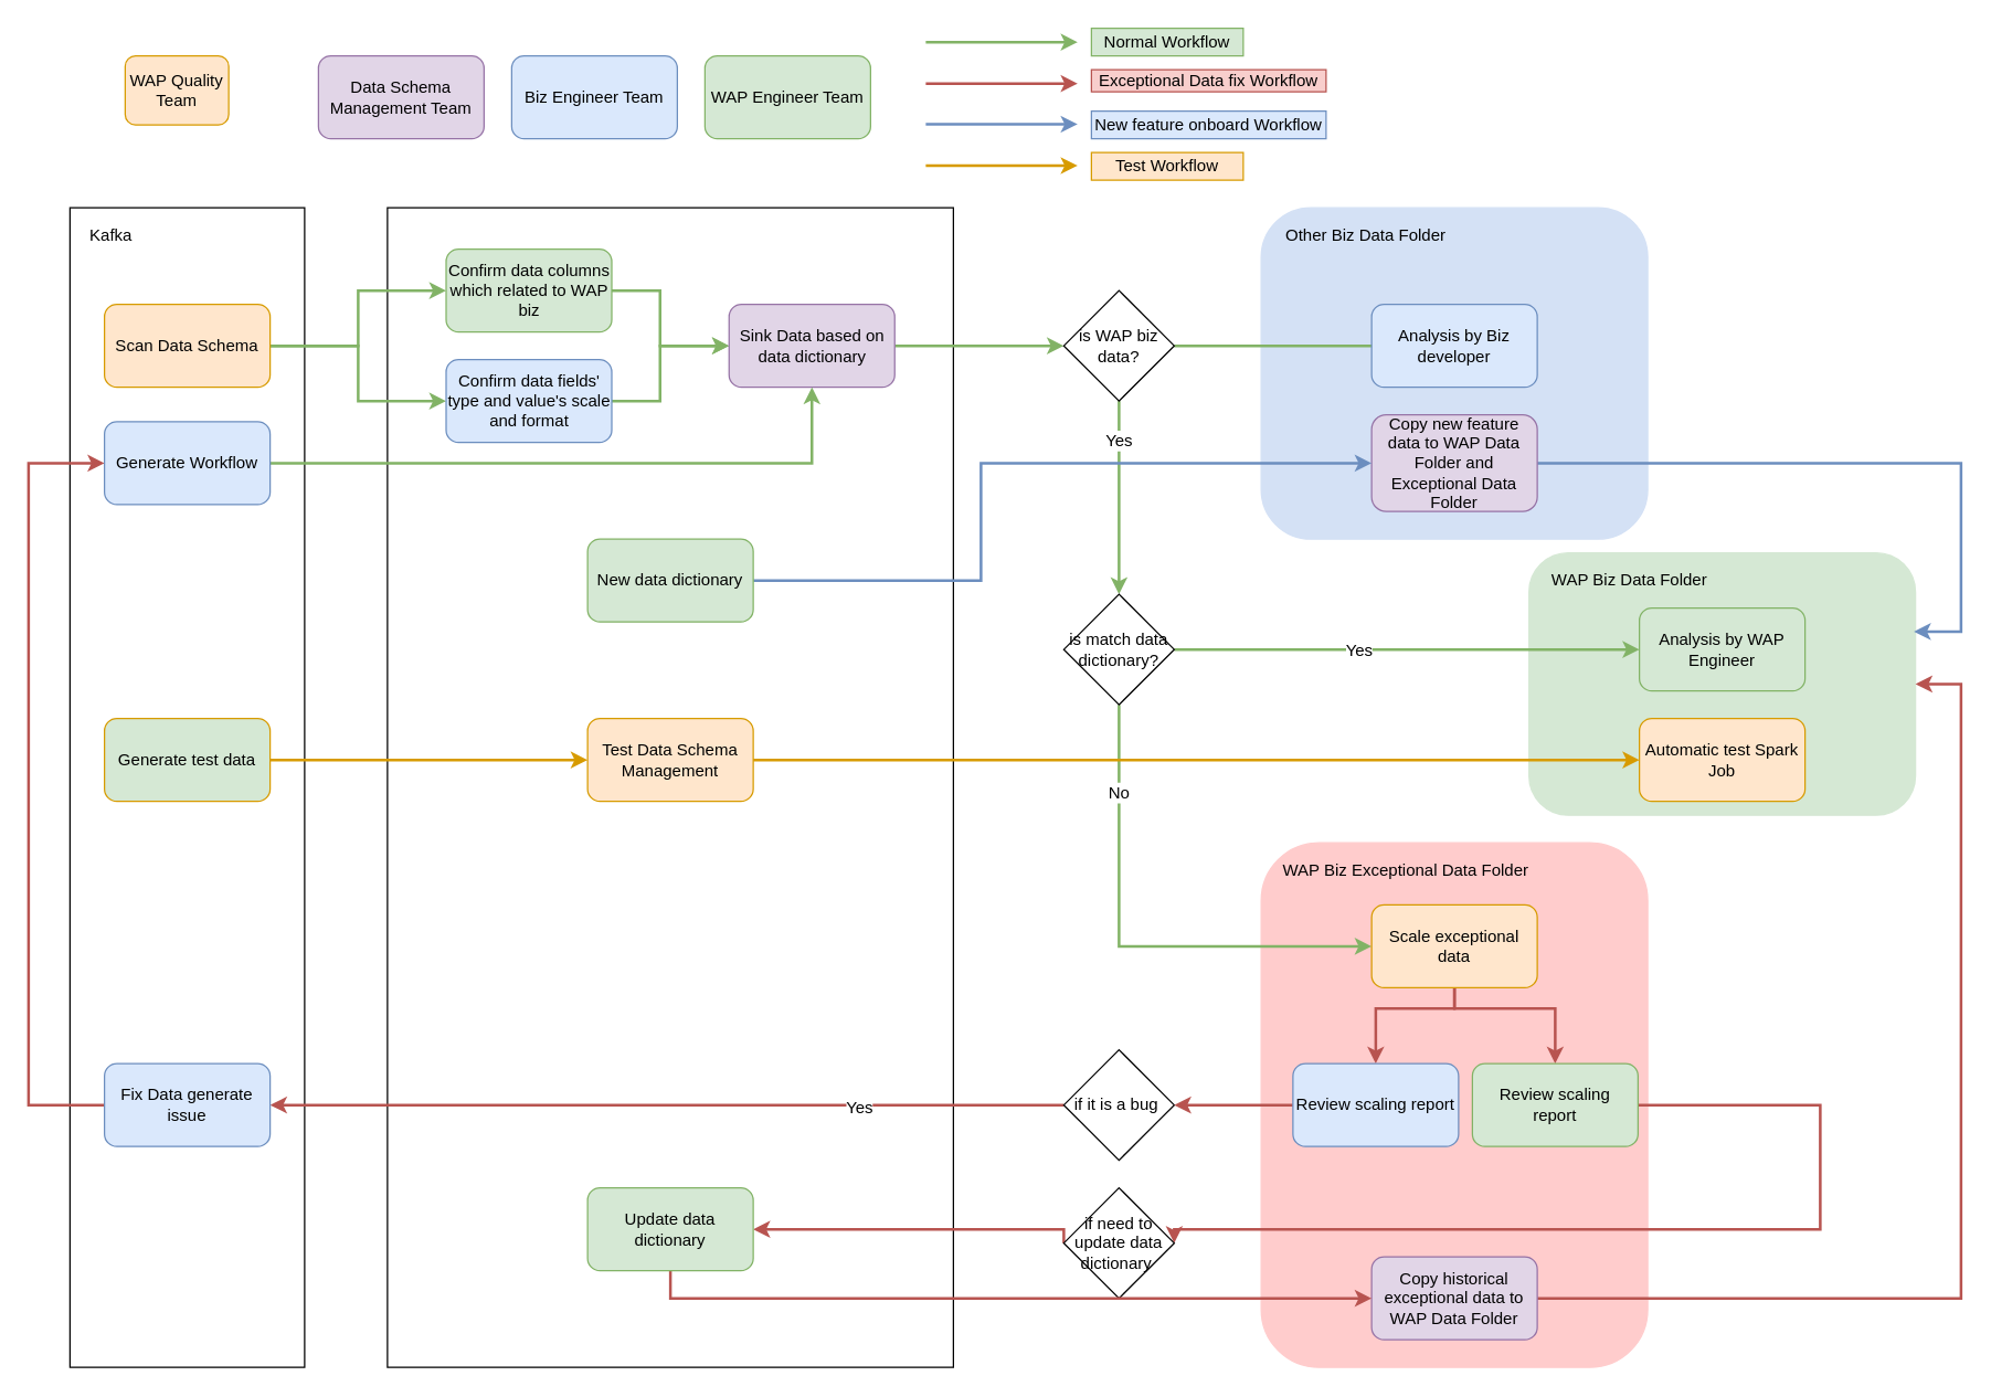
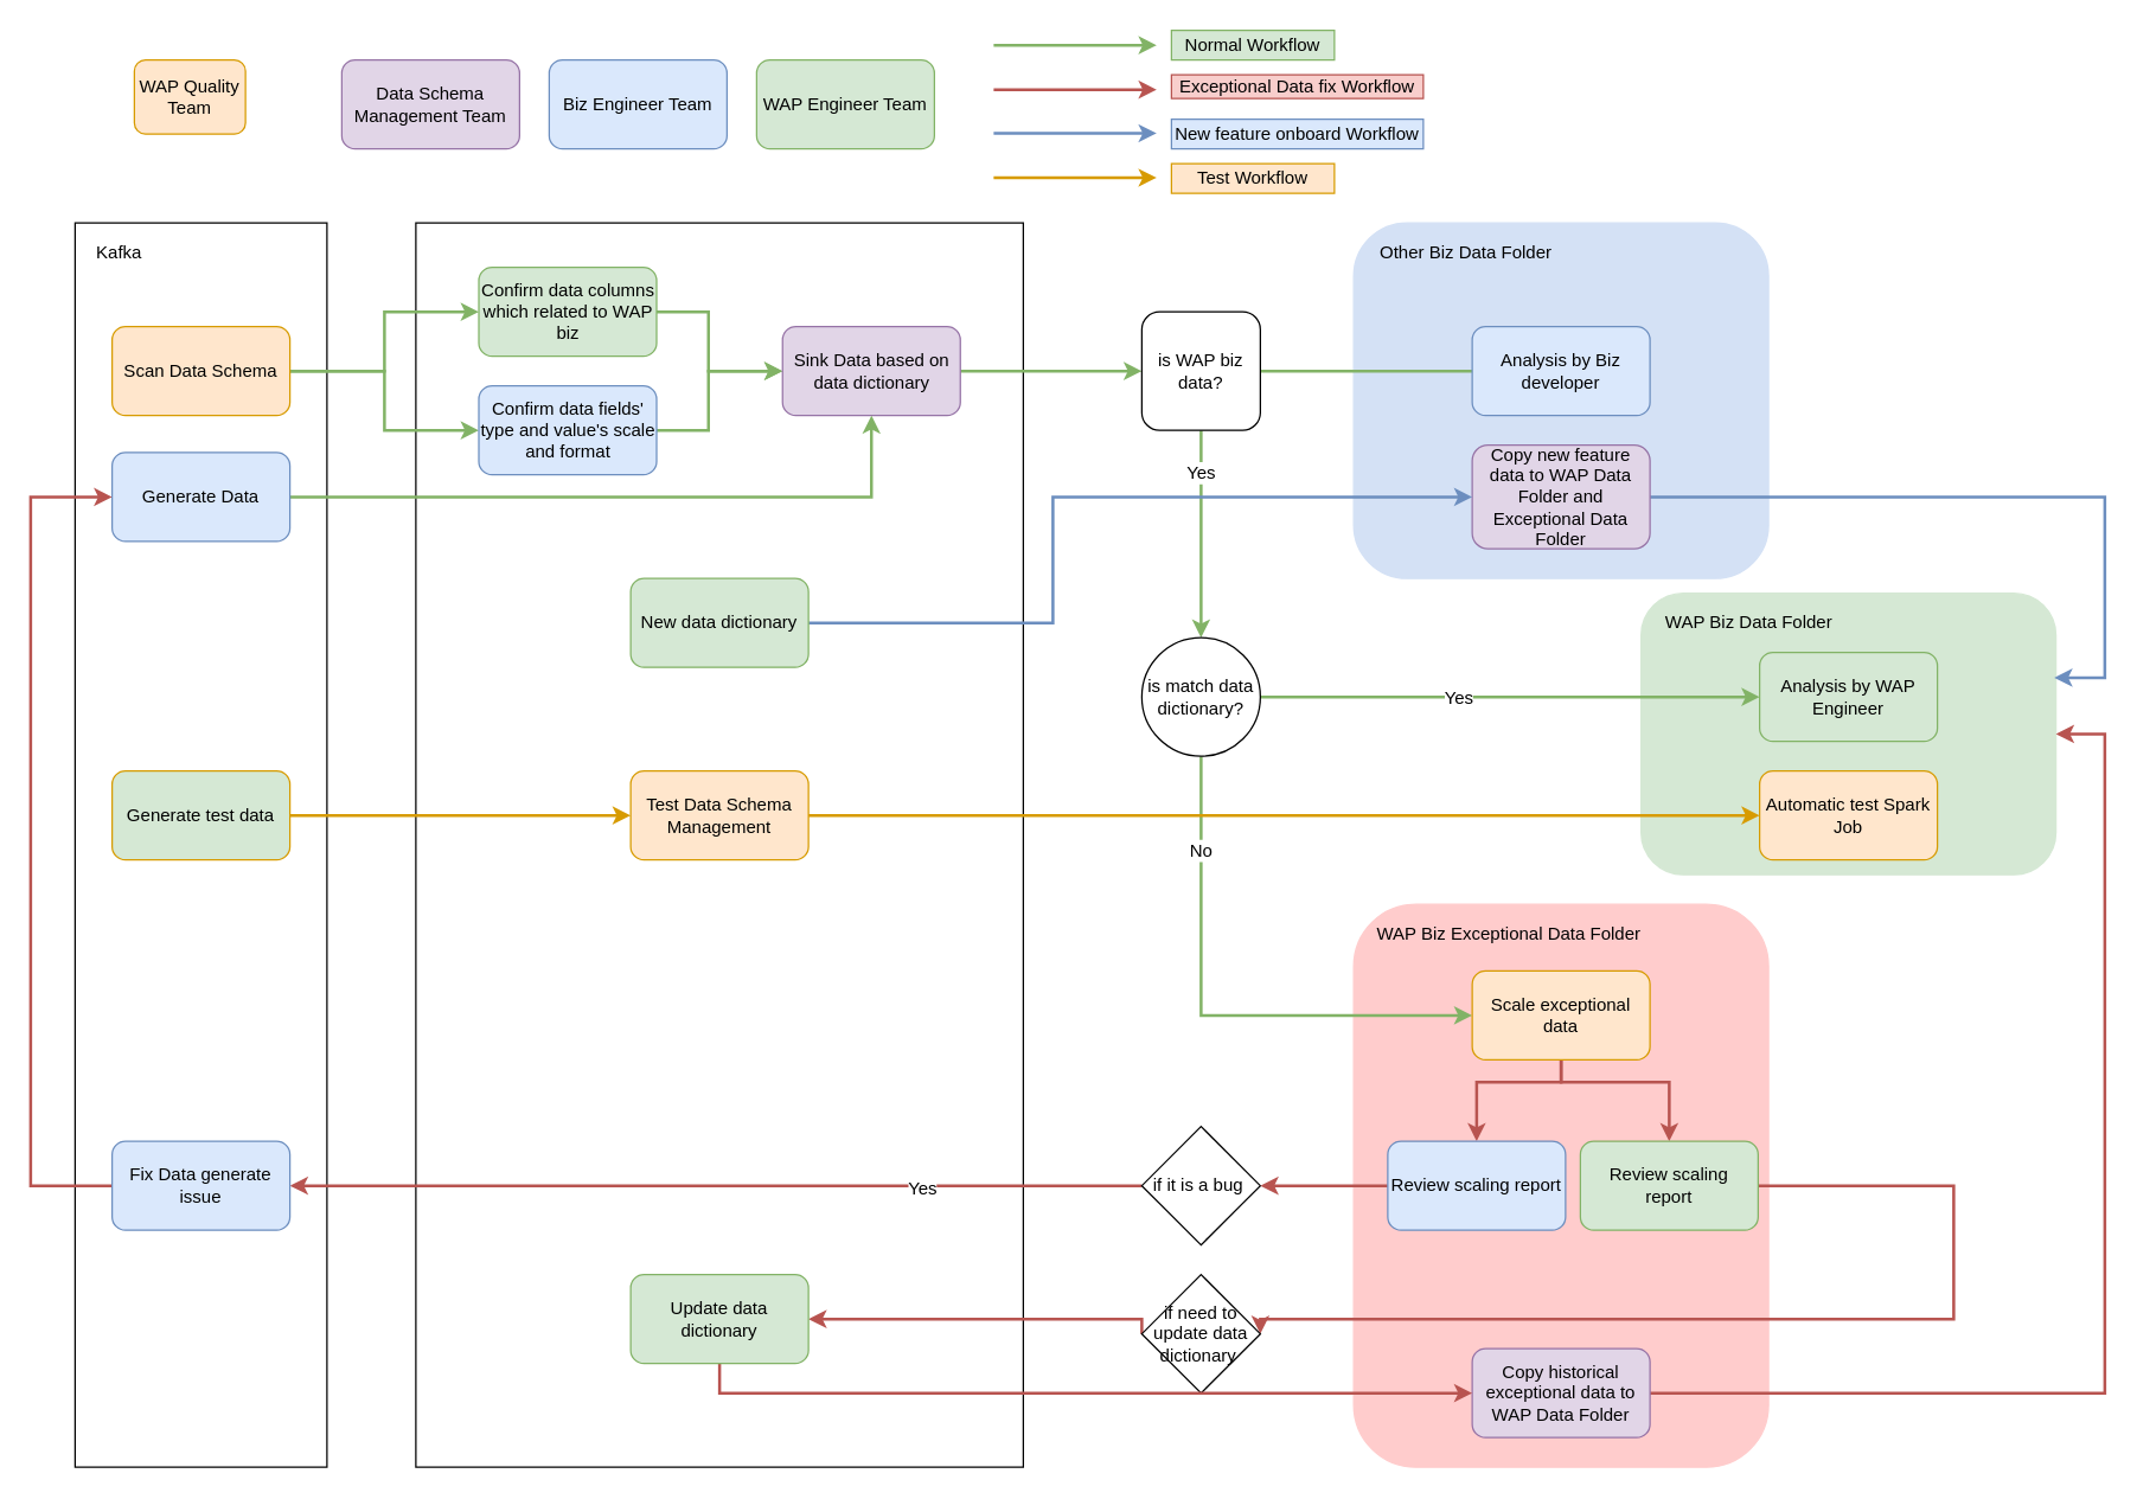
- <mxCell id="20" value="is WAP biz data?" style="rhombus;whiteSpace=wrap;html=1;" parent="1" vertex="1"><mxGeometry x="770" y="210" width="80" height="80" as="geometry" /></mxCell>
+ <mxCell id="20" value="is WAP biz data?" style="whiteSpace=wrap;html=1;rounded=1;" parent="1" vertex="1"><mxGeometry x="770" y="210" width="80" height="80" as="geometry" /></mxCell>
- <mxCell id="71" value="Generate Workflow" style="rounded=1;whiteSpace=wrap;html=1;fillColor=#dae8fc;strokeColor=#6c8ebf;" vertex="1" parent="1"><mxGeometry x="75" y="305" width="120" height="60" as="geometry" /></mxCell>
+ <mxCell id="71" value="Generate Data" style="rounded=1;whiteSpace=wrap;html=1;fillColor=#dae8fc;strokeColor=#6c8ebf;" vertex="1" parent="1"><mxGeometry x="75" y="305" width="120" height="60" as="geometry" /></mxCell>
- <mxCell id="25" value="is match data dictionary?" style="rhombus;whiteSpace=wrap;html=1;" parent="1" vertex="1"><mxGeometry x="770" y="430" width="80" height="80" as="geometry" /></mxCell>
+ <mxCell id="25" value="is match data dictionary?" style="ellipse;whiteSpace=wrap;html=1;" parent="1" vertex="1"><mxGeometry x="770" y="430" width="80" height="80" as="geometry" /></mxCell>
